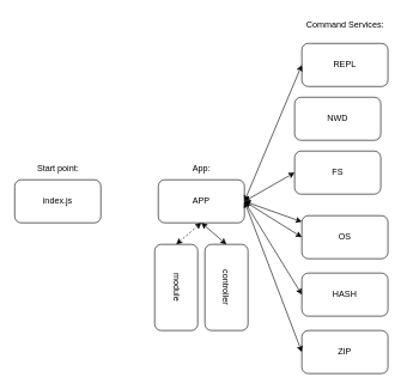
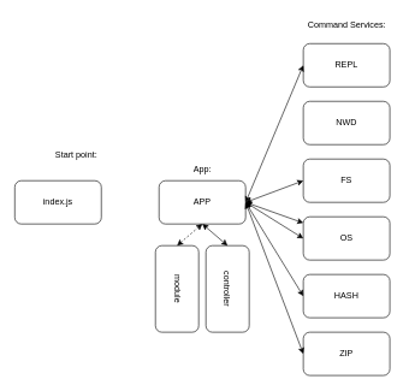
- <mxCell id="3" value="NWD" style="rounded=1;whiteSpace=wrap;html=1;" vertex="1" parent="1"><mxGeometry x="410" y="135" width="120" height="60" as="geometry" /></mxCell>
+ <mxCell id="3" value="NWD" style="rounded=1;whiteSpace=wrap;html=1;" vertex="1" parent="1"><mxGeometry x="420" y="140" width="120" height="60" as="geometry" /></mxCell>
- <mxCell id="17" value="Start point:" style="text;html=1;align=center;verticalAlign=middle;resizable=0;points=[];autosize=1;strokeColor=none;fillColor=none;" vertex="1" parent="1"><mxGeometry x="40" y="220" width="80" height="30" as="geometry" /></mxCell>
+ <mxCell id="17" value="Start point:" style="text;html=1;align=center;verticalAlign=middle;resizable=0;points=[];autosize=1;strokeColor=none;fillColor=none;" vertex="1" parent="1"><mxGeometry x="65" y="200" width="80" height="30" as="geometry" /></mxCell>
- <mxCell id="4" value="FS" style="rounded=1;whiteSpace=wrap;html=1;" vertex="1" parent="1"><mxGeometry x="410" y="210" width="120" height="60" as="geometry" /></mxCell>
+ <mxCell id="4" value="FS" style="rounded=1;whiteSpace=wrap;html=1;" vertex="1" parent="1"><mxGeometry x="420" y="220" width="120" height="60" as="geometry" /></mxCell>
